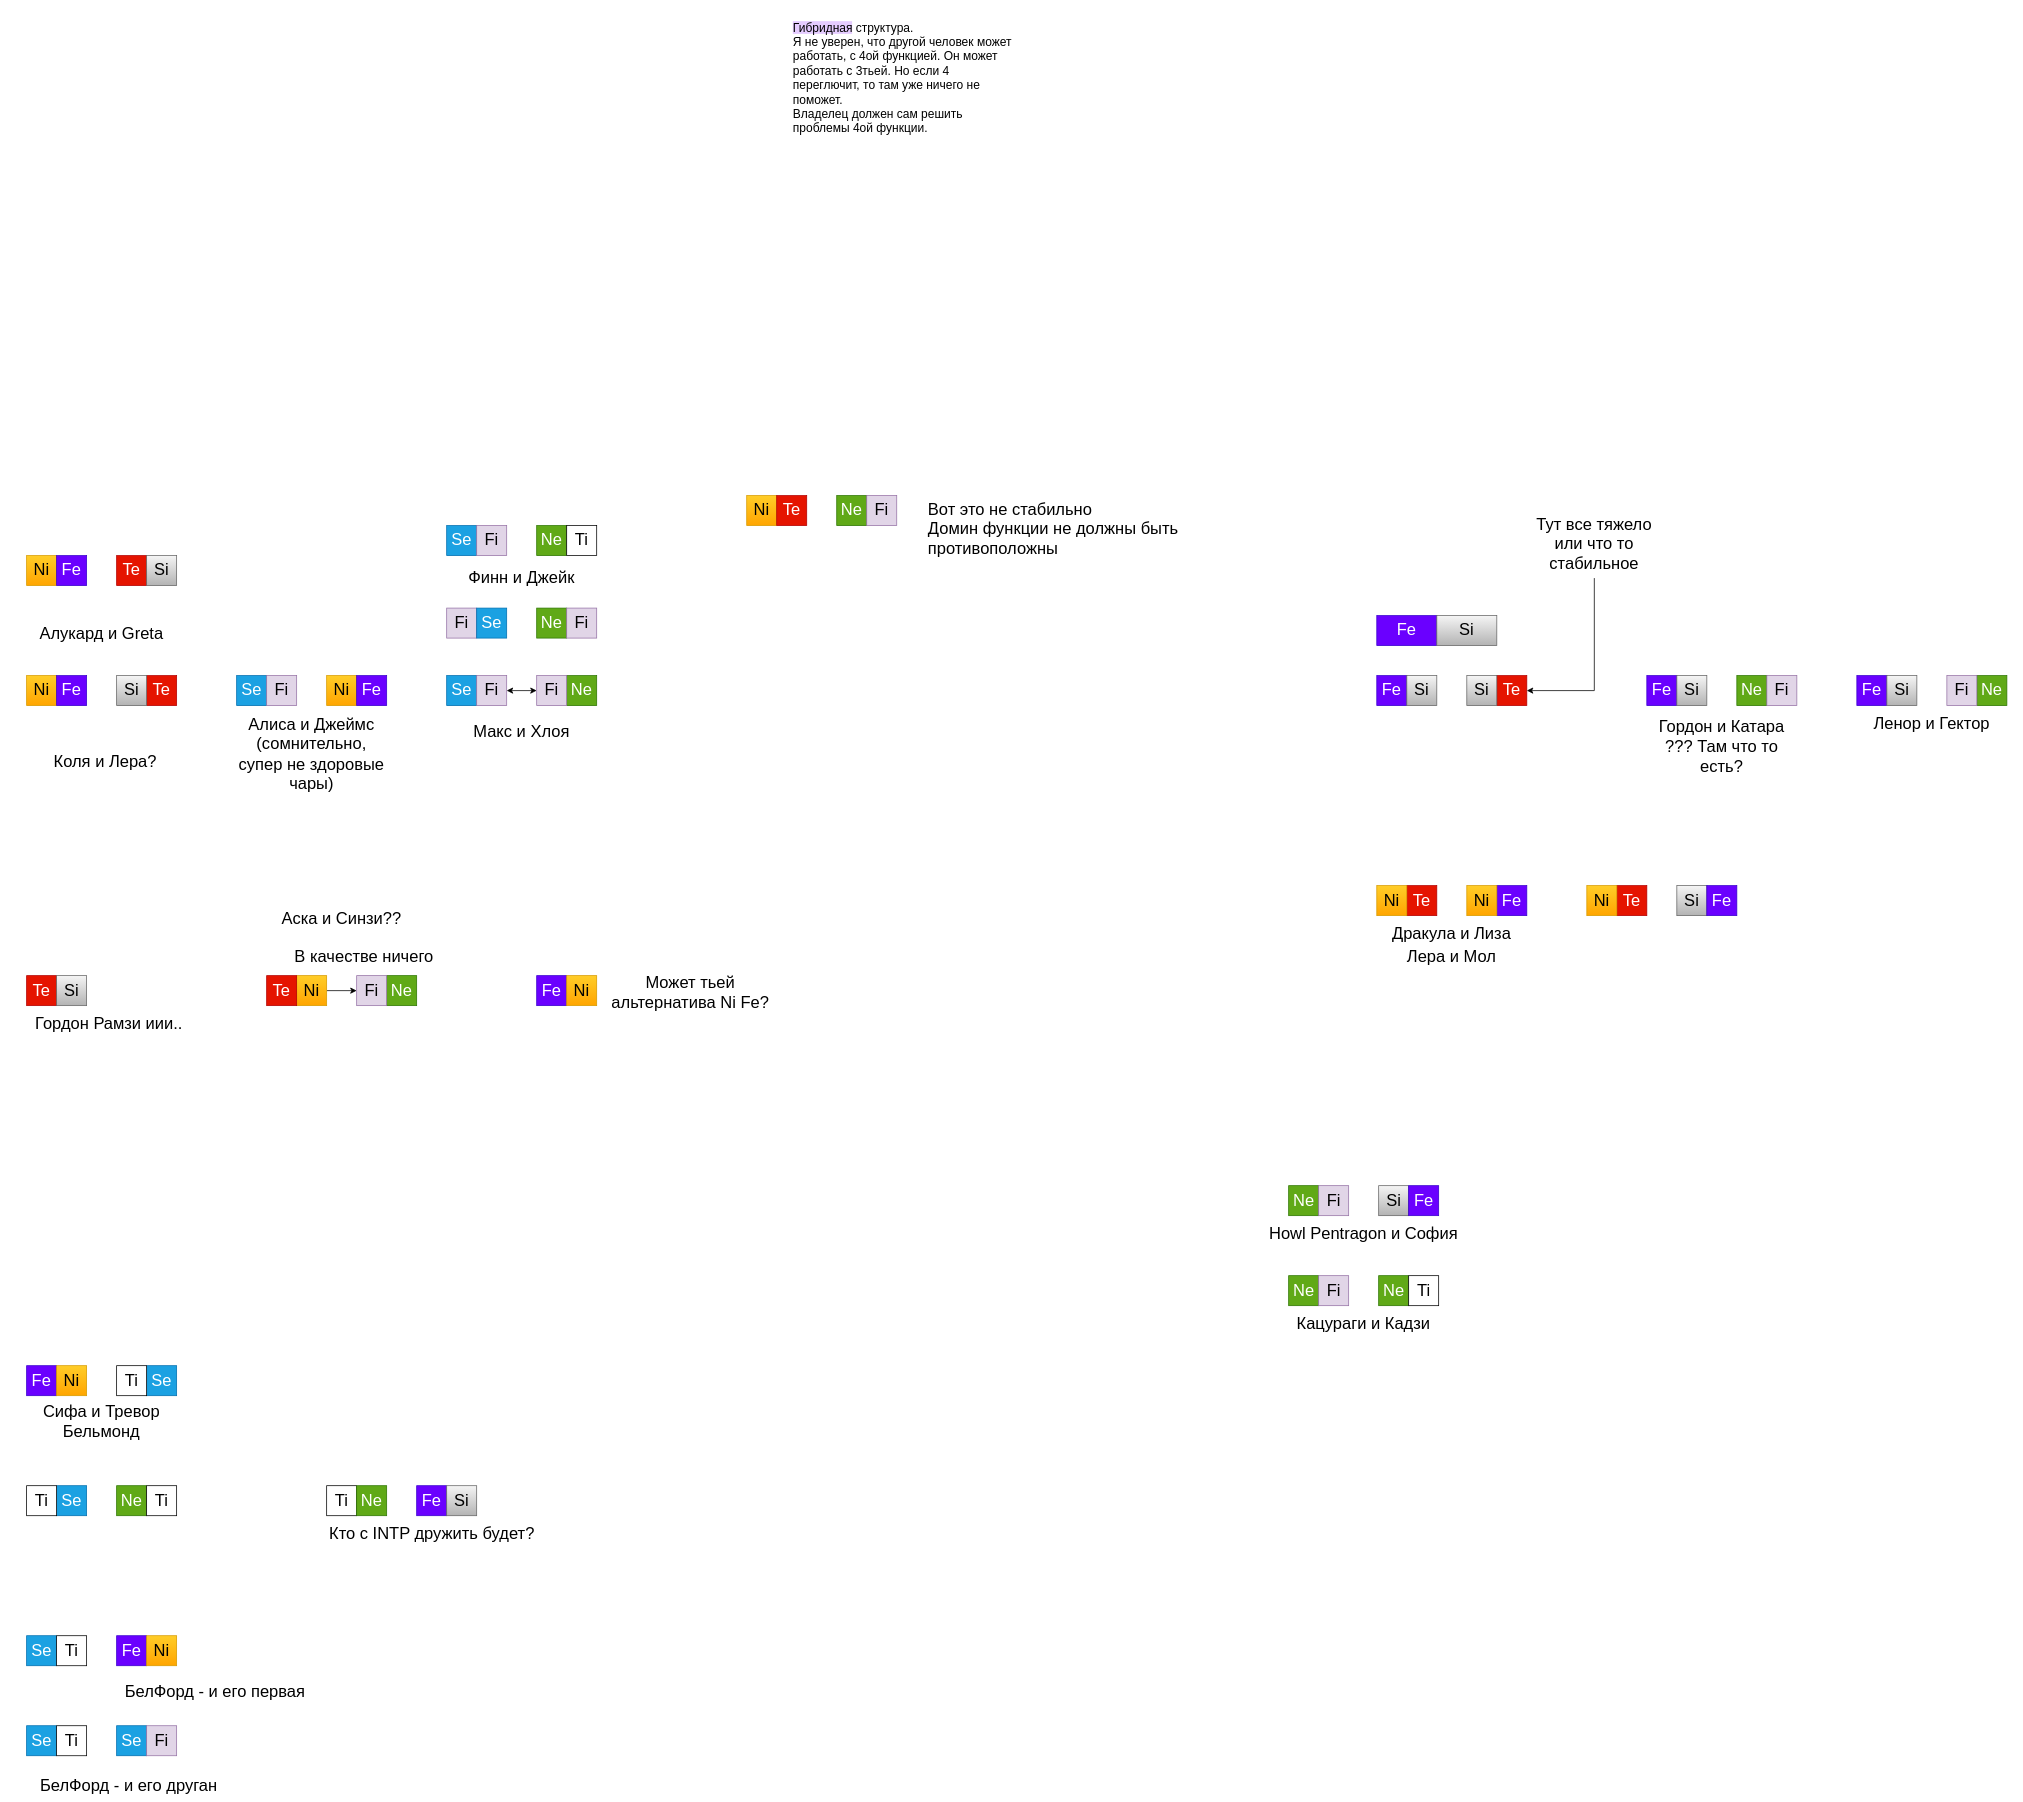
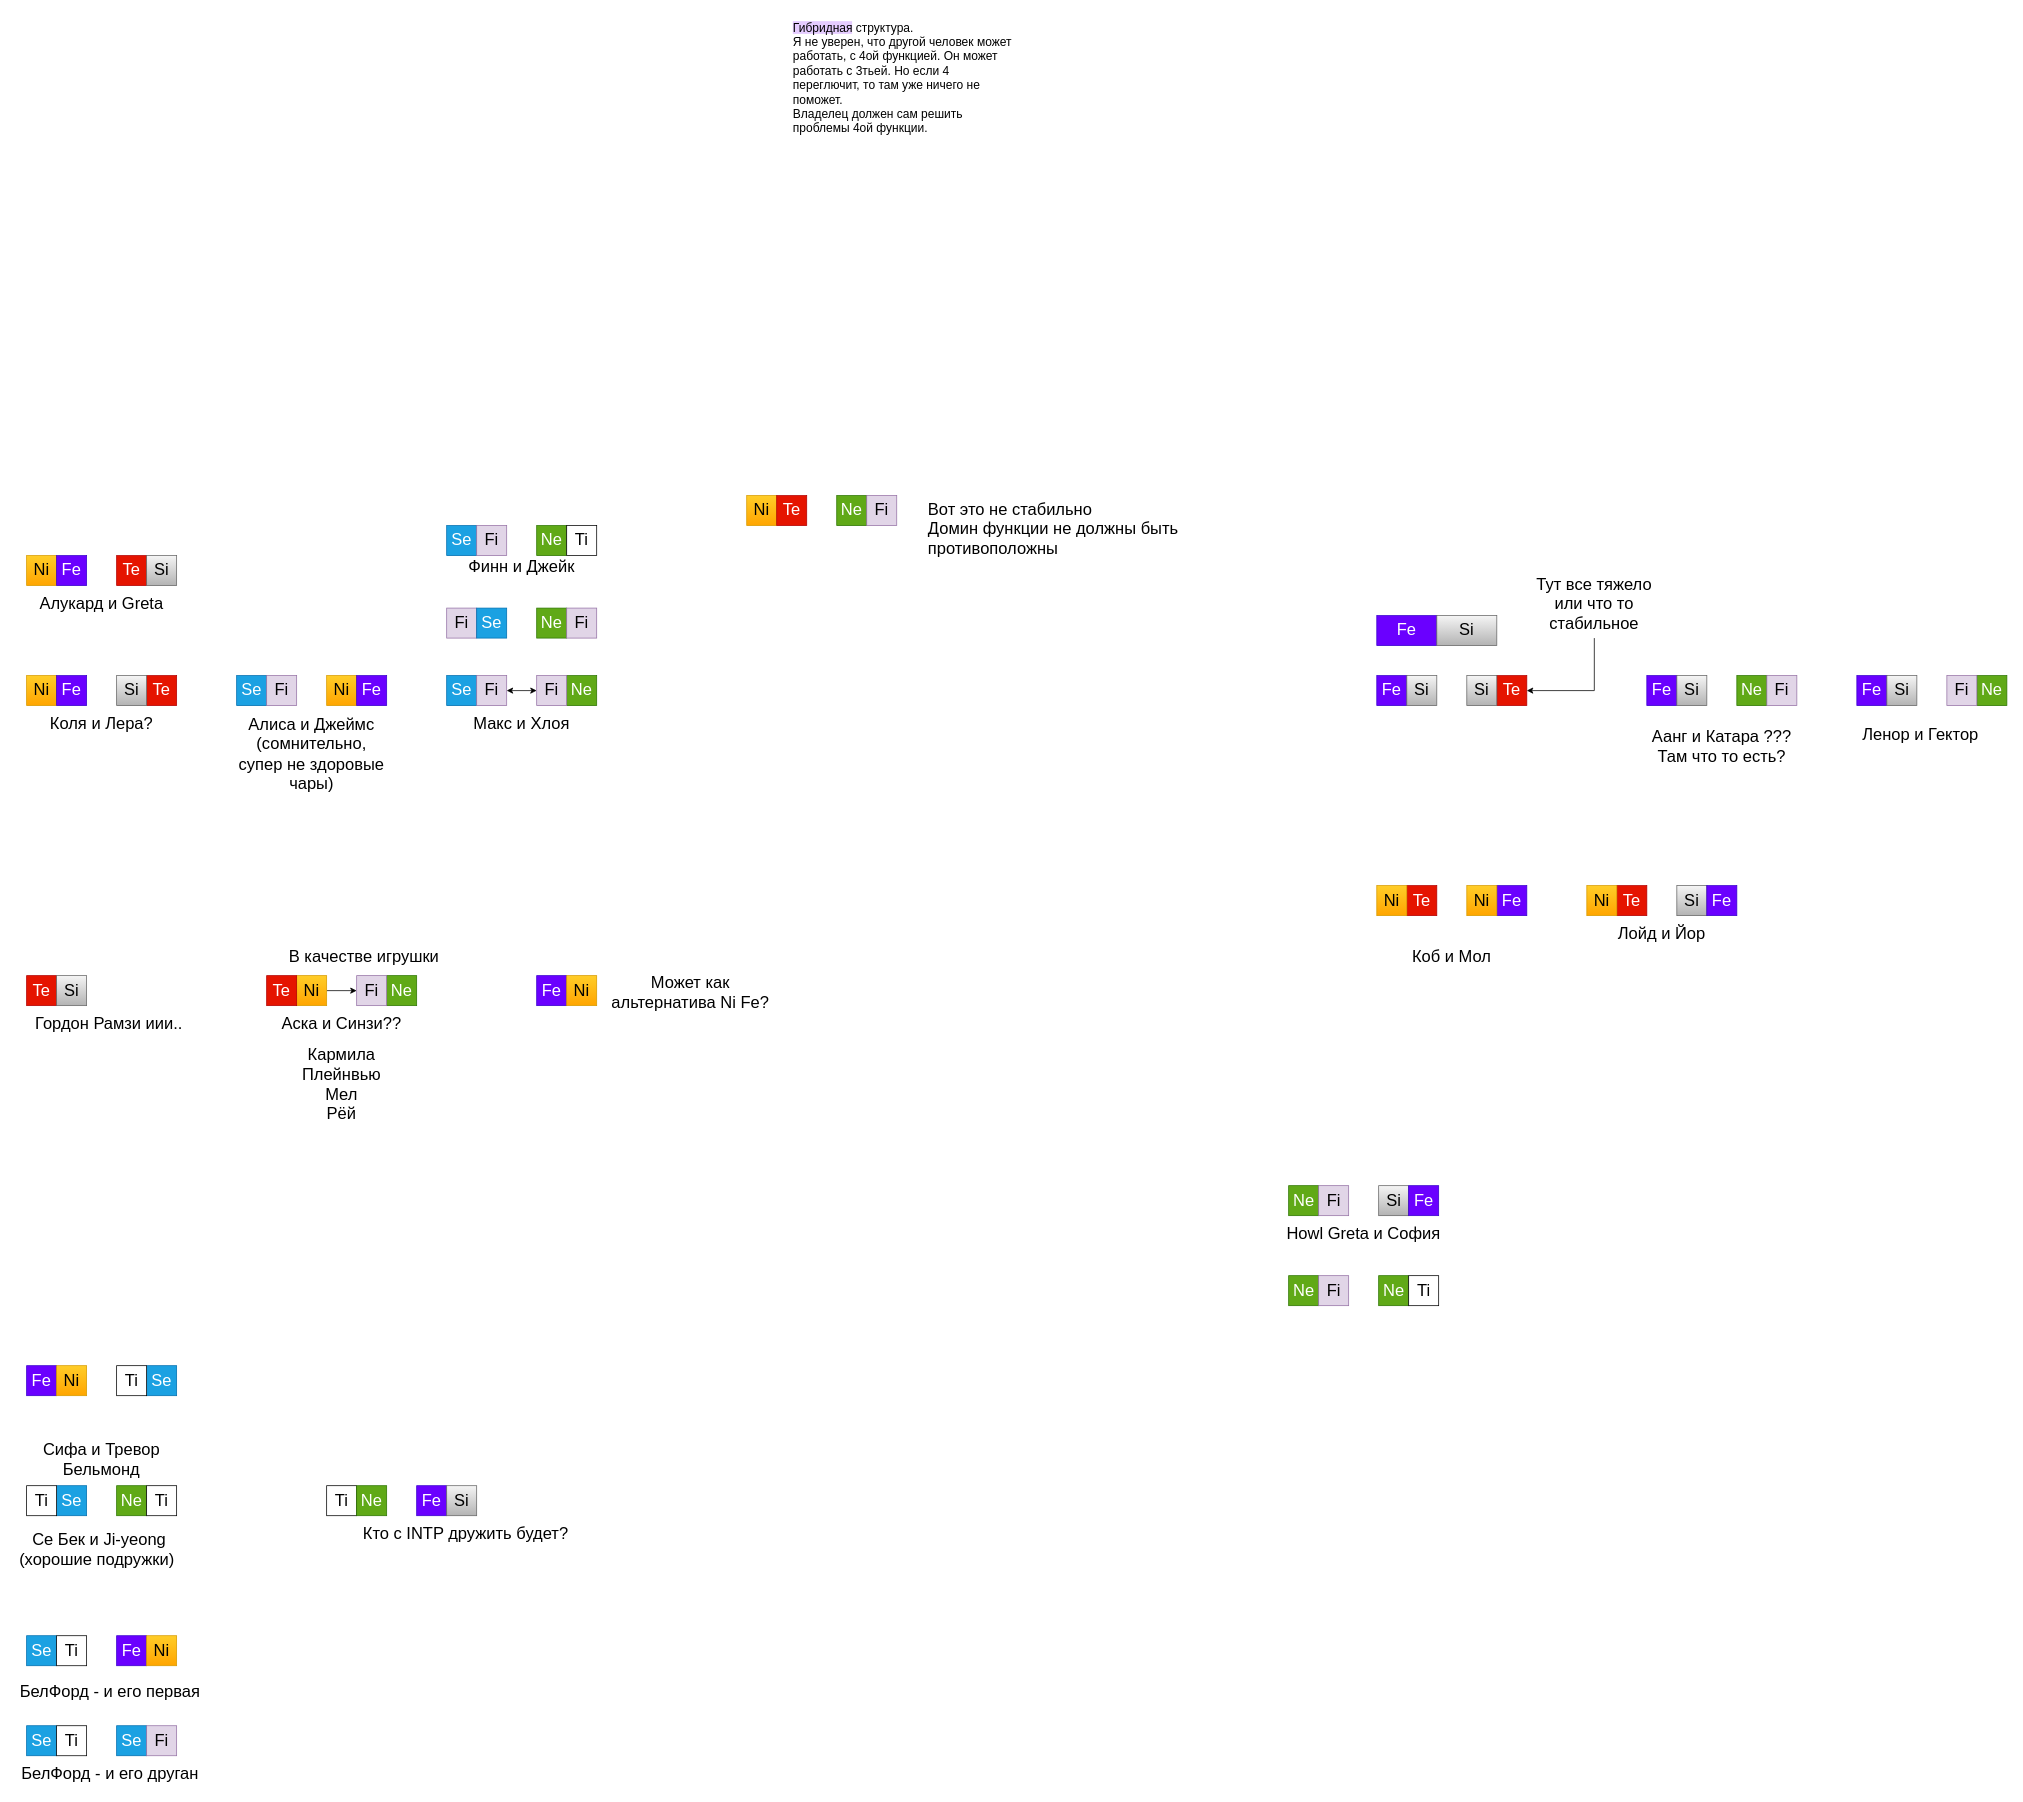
- <mxCell id="42" value="Тут все тяжело или что то стабильное" style="text;html=1;strokeColor=none;fillColor=none;align=center;verticalAlign=middle;whiteSpace=wrap;rounded=0;fontSize=22;" vertex="1" parent="1"><mxGeometry x="2035" y="680" width="180" height="90" as="geometry" /></mxCell>
+ <mxCell id="42" value="Тут все тяжело или что то стабильное" style="text;html=1;strokeColor=none;fillColor=none;align=center;verticalAlign=middle;whiteSpace=wrap;rounded=0;fontSize=22;" vertex="1" parent="1"><mxGeometry x="2035" y="760" width="180" height="90" as="geometry" /></mxCell>
- <mxCell id="100" value="Финн и Джейк" style="text;html=1;strokeColor=none;fillColor=none;align=center;verticalAlign=middle;whiteSpace=wrap;rounded=0;fontSize=22;" vertex="1" parent="1"><mxGeometry x="595" y="755" width="200" height="30" as="geometry" /></mxCell>
+ <mxCell id="100" value="Финн и Джейк" style="text;html=1;strokeColor=none;fillColor=none;align=center;verticalAlign=middle;whiteSpace=wrap;rounded=0;fontSize=22;" vertex="1" parent="1"><mxGeometry x="595" y="740" width="200" height="30" as="geometry" /></mxCell>
- <mxCell id="61" value="Алукард и Greta" style="text;html=1;strokeColor=none;fillColor=none;align=center;verticalAlign=middle;whiteSpace=wrap;rounded=0;fontSize=22;" vertex="1" parent="1"><mxGeometry x="35" y="830" width="200" height="30" as="geometry" /></mxCell>
+ <mxCell id="61" value="Алукард и Greta" style="text;html=1;strokeColor=none;fillColor=none;align=center;verticalAlign=middle;whiteSpace=wrap;rounded=0;fontSize=22;" vertex="1" parent="1"><mxGeometry x="35" y="790" width="200" height="30" as="geometry" /></mxCell>
- <mxCell id="33" value="Ленор и Гектор" style="text;html=1;strokeColor=none;fillColor=none;align=center;verticalAlign=middle;whiteSpace=wrap;rounded=0;fontSize=22;" vertex="1" parent="1"><mxGeometry x="2485" y="940" width="180" height="50" as="geometry" /></mxCell>
+ <mxCell id="33" value="Ленор и Гектор" style="text;html=1;strokeColor=none;fillColor=none;align=center;verticalAlign=middle;whiteSpace=wrap;rounded=0;fontSize=22;" vertex="1" parent="1"><mxGeometry x="2470" y="955" width="180" height="50" as="geometry" /></mxCell>
- <mxCell id="7" value="Макс и Хлоя" style="text;html=1;strokeColor=none;fillColor=none;align=center;verticalAlign=middle;whiteSpace=wrap;rounded=0;fontSize=22;" vertex="1" parent="1"><mxGeometry x="595" y="960" width="200" height="30" as="geometry" /></mxCell>
+ <mxCell id="7" value="Макс и Хлоя" style="text;html=1;strokeColor=none;fillColor=none;align=center;verticalAlign=middle;whiteSpace=wrap;rounded=0;fontSize=22;" vertex="1" parent="1"><mxGeometry x="595" y="950" width="200" height="30" as="geometry" /></mxCell>
- <mxCell id="28" value="Гордон и Катара ??? Там что то есть?" style="text;html=1;strokeColor=none;fillColor=none;align=center;verticalAlign=middle;whiteSpace=wrap;rounded=0;fontSize=22;" vertex="1" parent="1"><mxGeometry x="2195" y="960" width="200" height="70" as="geometry" /></mxCell>
+ <mxCell id="28" value="Аанг и Катара ??? Там что то есть?" style="text;html=1;strokeColor=none;fillColor=none;align=center;verticalAlign=middle;whiteSpace=wrap;rounded=0;fontSize=22;" vertex="1" parent="1"><mxGeometry x="2195" y="960" width="200" height="70" as="geometry" /></mxCell>
- <mxCell id="47" value="Коля и Лера?" style="text;html=1;strokeColor=none;fillColor=none;align=center;verticalAlign=middle;whiteSpace=wrap;rounded=0;fontSize=22;" vertex="1" parent="1"><mxGeometry x="40" y="1000" width="200" height="30" as="geometry" /></mxCell>
+ <mxCell id="47" value="Коля и Лера?" style="text;html=1;strokeColor=none;fillColor=none;align=center;verticalAlign=middle;whiteSpace=wrap;rounded=0;fontSize=22;" vertex="1" parent="1"><mxGeometry x="35" y="950" width="200" height="30" as="geometry" /></mxCell>
- <mxCell id="54" value="Аска и Синзи??" style="text;html=1;strokeColor=none;fillColor=none;align=center;verticalAlign=middle;whiteSpace=wrap;rounded=0;fontSize=22;" vertex="1" parent="1"><mxGeometry x="355" y="1210" width="200" height="30" as="geometry" /></mxCell>
+ <mxCell id="54" value="Аска и Синзи??" style="text;html=1;strokeColor=none;fillColor=none;align=center;verticalAlign=middle;whiteSpace=wrap;rounded=0;fontSize=22;" vertex="1" parent="1"><mxGeometry x="355" y="1350" width="200" height="30" as="geometry" /></mxCell>
- <mxCell id="13" value="Дракула и Лиза" style="text;html=1;strokeColor=none;fillColor=none;align=center;verticalAlign=middle;whiteSpace=wrap;rounded=0;fontSize=22;" vertex="1" parent="1"><mxGeometry x="1835" y="1230" width="200" height="30" as="geometry" /></mxCell>
+ <mxCell id="40" value="Лойд и Йор" style="text;html=1;strokeColor=none;fillColor=none;align=center;verticalAlign=middle;whiteSpace=wrap;rounded=0;fontSize=22;" vertex="1" parent="1"><mxGeometry x="2115" y="1230" width="200" height="30" as="geometry" /></mxCell>
- <mxCell id="62" value="В качестве ничего" style="text;html=1;strokeColor=none;fillColor=none;align=center;verticalAlign=middle;whiteSpace=wrap;rounded=0;fontSize=22;" vertex="1" parent="1"><mxGeometry x="355" y="1260" width="260" height="30" as="geometry" /></mxCell>
+ <mxCell id="62" value="В качестве игрушки" style="text;html=1;strokeColor=none;fillColor=none;align=center;verticalAlign=middle;whiteSpace=wrap;rounded=0;fontSize=22;" vertex="1" parent="1"><mxGeometry x="355" y="1260" width="260" height="30" as="geometry" /></mxCell>
- <mxCell id="14" value="Лера и Мол" style="text;html=1;strokeColor=none;fillColor=none;align=center;verticalAlign=middle;whiteSpace=wrap;rounded=0;fontSize=22;" vertex="1" parent="1"><mxGeometry x="1835" y="1260" width="200" height="30" as="geometry" /></mxCell>
+ <mxCell id="14" value="Коб и Мол" style="text;html=1;strokeColor=none;fillColor=none;align=center;verticalAlign=middle;whiteSpace=wrap;rounded=0;fontSize=22;" vertex="1" parent="1"><mxGeometry x="1835" y="1260" width="200" height="30" as="geometry" /></mxCell>
- <mxCell id="66" value="Может тьей альтернатива Ni Fe?" style="text;html=1;strokeColor=none;fillColor=none;align=center;verticalAlign=middle;whiteSpace=wrap;rounded=0;fontSize=22;" vertex="1" parent="1"><mxGeometry x="805" y="1290" width="230" height="65" as="geometry" /></mxCell>
+ <mxCell id="66" value="Может как альтернатива Ni Fe?" style="text;html=1;strokeColor=none;fillColor=none;align=center;verticalAlign=middle;whiteSpace=wrap;rounded=0;fontSize=22;" vertex="1" parent="1"><mxGeometry x="805" y="1290" width="230" height="65" as="geometry" /></mxCell>
+ <mxCell id="63" value="Кармила&lt;br&gt;Плейнвью&lt;br&gt;Мел&lt;br&gt;Рёй" style="text;html=1;strokeColor=none;fillColor=none;align=center;verticalAlign=middle;whiteSpace=wrap;rounded=0;fontSize=22;" vertex="1" parent="1"><mxGeometry x="355" y="1380" width="200" height="130" as="geometry" /></mxCell>
- <mxCell id="110" value="Howl Pentragon и София" style="text;html=1;strokeColor=none;fillColor=none;align=center;verticalAlign=middle;whiteSpace=wrap;rounded=0;fontSize=22;" vertex="1" parent="1"><mxGeometry x="1685" y="1630" width="265" height="30" as="geometry" /></mxCell>
+ <mxCell id="110" value="Howl Greta и София" style="text;html=1;strokeColor=none;fillColor=none;align=center;verticalAlign=middle;whiteSpace=wrap;rounded=0;fontSize=22;" vertex="1" parent="1"><mxGeometry x="1685" y="1630" width="265" height="30" as="geometry" /></mxCell>
- <mxCell id="115" value="Кацураги и Кадзи" style="text;html=1;strokeColor=none;fillColor=none;align=center;verticalAlign=middle;whiteSpace=wrap;rounded=0;fontSize=22;" vertex="1" parent="1"><mxGeometry x="1685" y="1750" width="265" height="30" as="geometry" /></mxCell>
- <mxCell id="80" value="Сифа и Тревор Бельмонд" style="text;html=1;strokeColor=none;fillColor=none;align=center;verticalAlign=middle;whiteSpace=wrap;rounded=0;fontSize=22;" vertex="1" parent="1"><mxGeometry x="35" y="1880" width="200" height="30" as="geometry" /></mxCell>
+ <mxCell id="80" value="Сифа и Тревор Бельмонд" style="text;html=1;strokeColor=none;fillColor=none;align=center;verticalAlign=middle;whiteSpace=wrap;rounded=0;fontSize=22;" vertex="1" parent="1"><mxGeometry x="35" y="1930" width="200" height="30" as="geometry" /></mxCell>
- <mxCell id="103" value="Кто с INTP дружить будет?" style="text;html=1;strokeColor=none;fillColor=none;align=center;verticalAlign=middle;whiteSpace=wrap;rounded=0;fontSize=22;" vertex="1" parent="1"><mxGeometry x="417.5" y="2030" width="315" height="30" as="geometry" /></mxCell>
+ <mxCell id="103" value="Кто с INTP дружить будет?" style="text;html=1;strokeColor=none;fillColor=none;align=center;verticalAlign=middle;whiteSpace=wrap;rounded=0;fontSize=22;" vertex="1" parent="1"><mxGeometry x="462.5" y="2030" width="315" height="30" as="geometry" /></mxCell>
+ <mxCell id="85" value="Се Бек и&amp;nbsp;Ji-yeong&amp;nbsp;&lt;br&gt;(хорошие подружки)&amp;nbsp;&amp;nbsp;" style="text;html=1;strokeColor=none;fillColor=none;align=center;verticalAlign=middle;whiteSpace=wrap;rounded=0;fontSize=22;" vertex="1" parent="1"><mxGeometry x="20" y="2050" width="230" height="30" as="geometry" /></mxCell>
- <mxCell id="90" value="БелФорд - и его первая&amp;nbsp;&amp;nbsp;" style="text;html=1;strokeColor=none;fillColor=none;align=center;verticalAlign=middle;whiteSpace=wrap;rounded=0;fontSize=22;" vertex="1" parent="1"><mxGeometry x="160" y="2240" width="265" height="30" as="geometry" /></mxCell>
+ <mxCell id="90" value="БелФорд - и его первая&amp;nbsp;&amp;nbsp;" style="text;html=1;strokeColor=none;fillColor=none;align=center;verticalAlign=middle;whiteSpace=wrap;rounded=0;fontSize=22;" vertex="1" parent="1"><mxGeometry x="20" y="2240" width="265" height="30" as="geometry" /></mxCell>
- <mxCell id="95" value="БелФорд - и его друган&amp;nbsp;&amp;nbsp;" style="text;html=1;strokeColor=none;fillColor=none;align=center;verticalAlign=middle;whiteSpace=wrap;rounded=0;fontSize=22;" vertex="1" parent="1"><mxGeometry x="45" y="2365" width="265" height="30" as="geometry" /></mxCell>
+ <mxCell id="95" value="БелФорд - и его друган&amp;nbsp;&amp;nbsp;" style="text;html=1;strokeColor=none;fillColor=none;align=center;verticalAlign=middle;whiteSpace=wrap;rounded=0;fontSize=22;" vertex="1" parent="1"><mxGeometry x="20" y="2350" width="265" height="30" as="geometry" /></mxCell>
